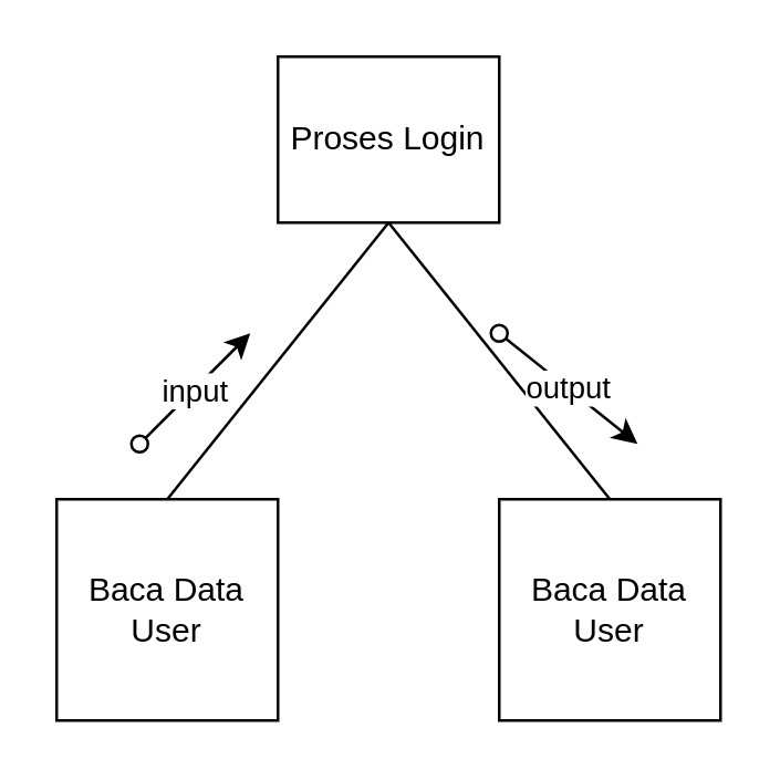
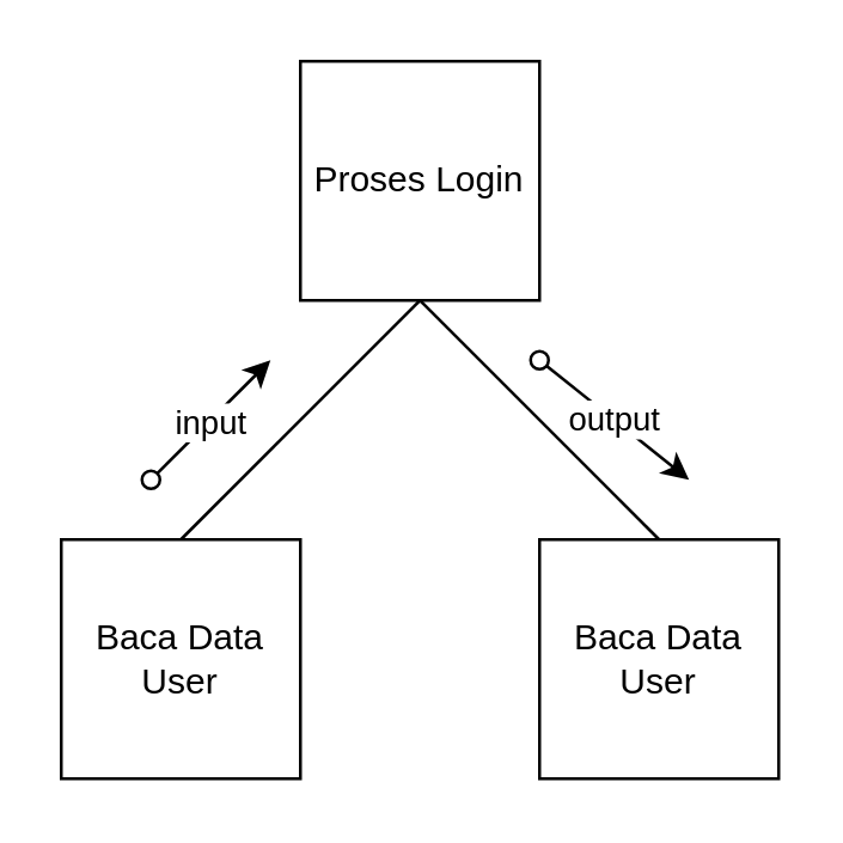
- <mxCell id="3" value="Proses Login" style="whiteSpace=wrap;html=1;aspect=fixed;" vertex="1" parent="1"><mxGeometry x="100" y="20" width="80" height="60" as="geometry" /></mxCell>
+ <mxCell id="3" value="Proses Login" style="whiteSpace=wrap;html=1;aspect=fixed;" vertex="1" parent="1"><mxGeometry x="100" y="20" width="80" height="80" as="geometry" /></mxCell>
